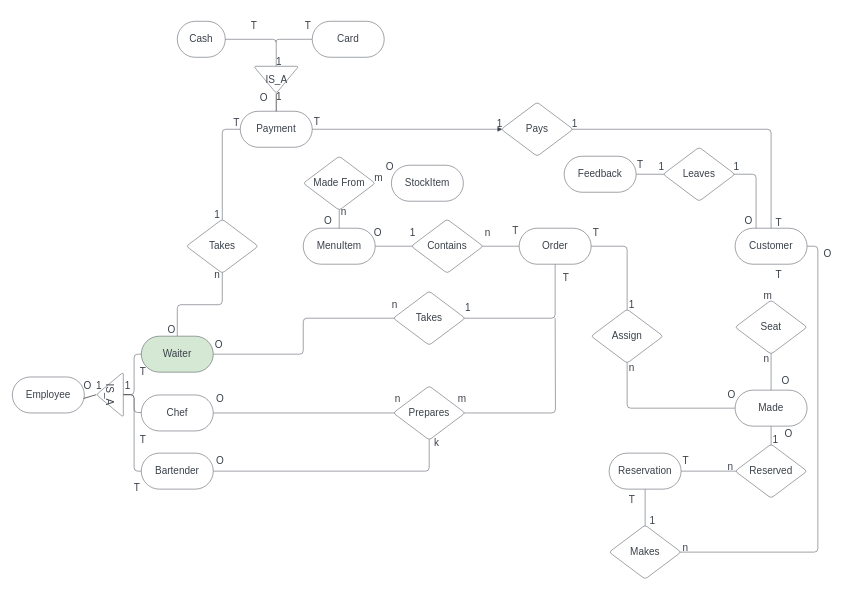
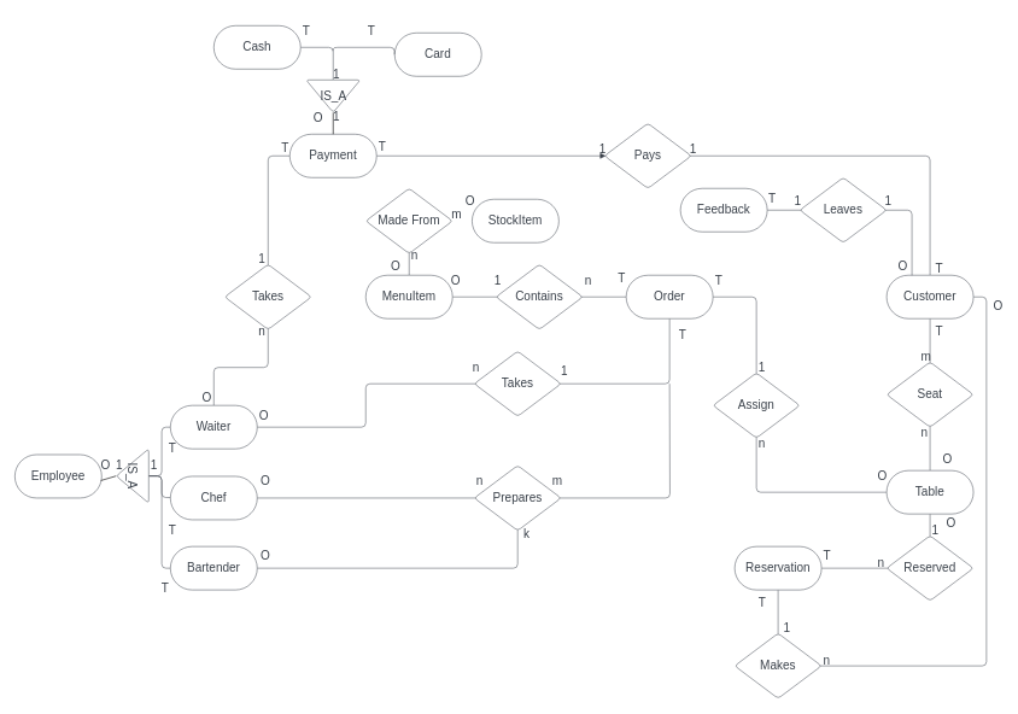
- <mxCell id="32" value="Cash" style="html=1;overflow=block;blockSpacing=1;whiteSpace=wrap;rounded=1;arcSize=50;fontSize=16.7;fontColor=#3a414a;spacing=3.8;strokeColor=#3a414a;strokeOpacity=100;strokeWidth=0.8;lucidId=DnEQ3WOIf4ch;" vertex="1" parent="1"><mxGeometry x="295" y="35" width="80" height="60" as="geometry" /></mxCell>
+ <mxCell id="32" value="Cash" style="html=1;overflow=block;blockSpacing=1;whiteSpace=wrap;rounded=1;arcSize=50;fontSize=16.7;fontColor=#3a414a;spacing=3.8;strokeColor=#3a414a;strokeOpacity=100;strokeWidth=0.8;lucidId=DnEQ3WOIf4ch;" vertex="1" parent="1"><mxGeometry x="295" y="35" width="120" height="60" as="geometry" /></mxCell>
- <mxCell id="33" value="Card" style="html=1;overflow=block;blockSpacing=1;whiteSpace=wrap;rounded=1;arcSize=50;fontSize=16.7;fontColor=#3a414a;spacing=3.8;strokeColor=#3a414a;strokeOpacity=100;strokeWidth=0.8;lucidId=InEQZ8LuFHVg;" vertex="1" parent="1"><mxGeometry x="520" y="35" width="120" height="60" as="geometry" /></mxCell>
+ <mxCell id="33" value="Card" style="html=1;overflow=block;blockSpacing=1;whiteSpace=wrap;rounded=1;arcSize=50;fontSize=16.7;fontColor=#3a414a;spacing=3.8;strokeColor=#3a414a;strokeOpacity=100;strokeWidth=0.8;lucidId=InEQZ8LuFHVg;" vertex="1" parent="1"><mxGeometry x="545" y="45" width="120" height="60" as="geometry" /></mxCell>
+ <mxCell id="11" value="" style="html=1;jettySize=18;whiteSpace=wrap;fontSize=13;strokeColor=#3a414a;strokeOpacity=100;strokeWidth=0.8;rounded=1;arcSize=12;edgeStyle=orthogonalEdgeStyle;startArrow=none;endArrow=none;exitX=0.5;exitY=0.012;exitPerimeter=0;entryX=0.5;entryY=1.006;entryPerimeter=0;lucidId=DdEQl_QX19ii;" edge="1" parent="1" source="9" target="4"><mxGeometry width="100" height="100" relative="1" as="geometry"><Array as="points" /></mxGeometry></mxCell>
- <mxCell id="18" value="Waiter" style="html=1;overflow=block;blockSpacing=1;whiteSpace=wrap;rounded=1;arcSize=50;fontSize=16.7;fontColor=#3a414a;spacing=3.8;strokeColor=#3a414a;strokeOpacity=100;strokeWidth=0.8;lucidId=BiEQbchatAL5;fillColor=#d5e8d4;" vertex="1" parent="1"><mxGeometry x="235" y="560" width="120" height="60" as="geometry" /></mxCell>
+ <mxCell id="18" value="Waiter" style="html=1;overflow=block;blockSpacing=1;whiteSpace=wrap;rounded=1;arcSize=50;fontSize=16.7;fontColor=#3a414a;spacing=3.8;strokeColor=#3a414a;strokeOpacity=100;strokeWidth=0.8;lucidId=BiEQbchatAL5;" vertex="1" parent="1"><mxGeometry x="235" y="560" width="120" height="60" as="geometry" /></mxCell>
- <mxCell id="8" value="Made" style="html=1;overflow=block;blockSpacing=1;whiteSpace=wrap;rounded=1;arcSize=50;fontSize=16.7;fontColor=#3a414a;spacing=3.8;strokeColor=#3a414a;strokeOpacity=100;strokeWidth=0.8;lucidId=0bEQs~nstInd;" vertex="1" parent="1"><mxGeometry x="1225" y="650" width="120" height="60" as="geometry" /></mxCell>
+ <mxCell id="8" value="Table" style="html=1;overflow=block;blockSpacing=1;whiteSpace=wrap;rounded=1;arcSize=50;fontSize=16.7;fontColor=#3a414a;spacing=3.8;strokeColor=#3a414a;strokeOpacity=100;strokeWidth=0.8;lucidId=0bEQs~nstInd;" vertex="1" parent="1"><mxGeometry x="1225" y="650" width="120" height="60" as="geometry" /></mxCell>
